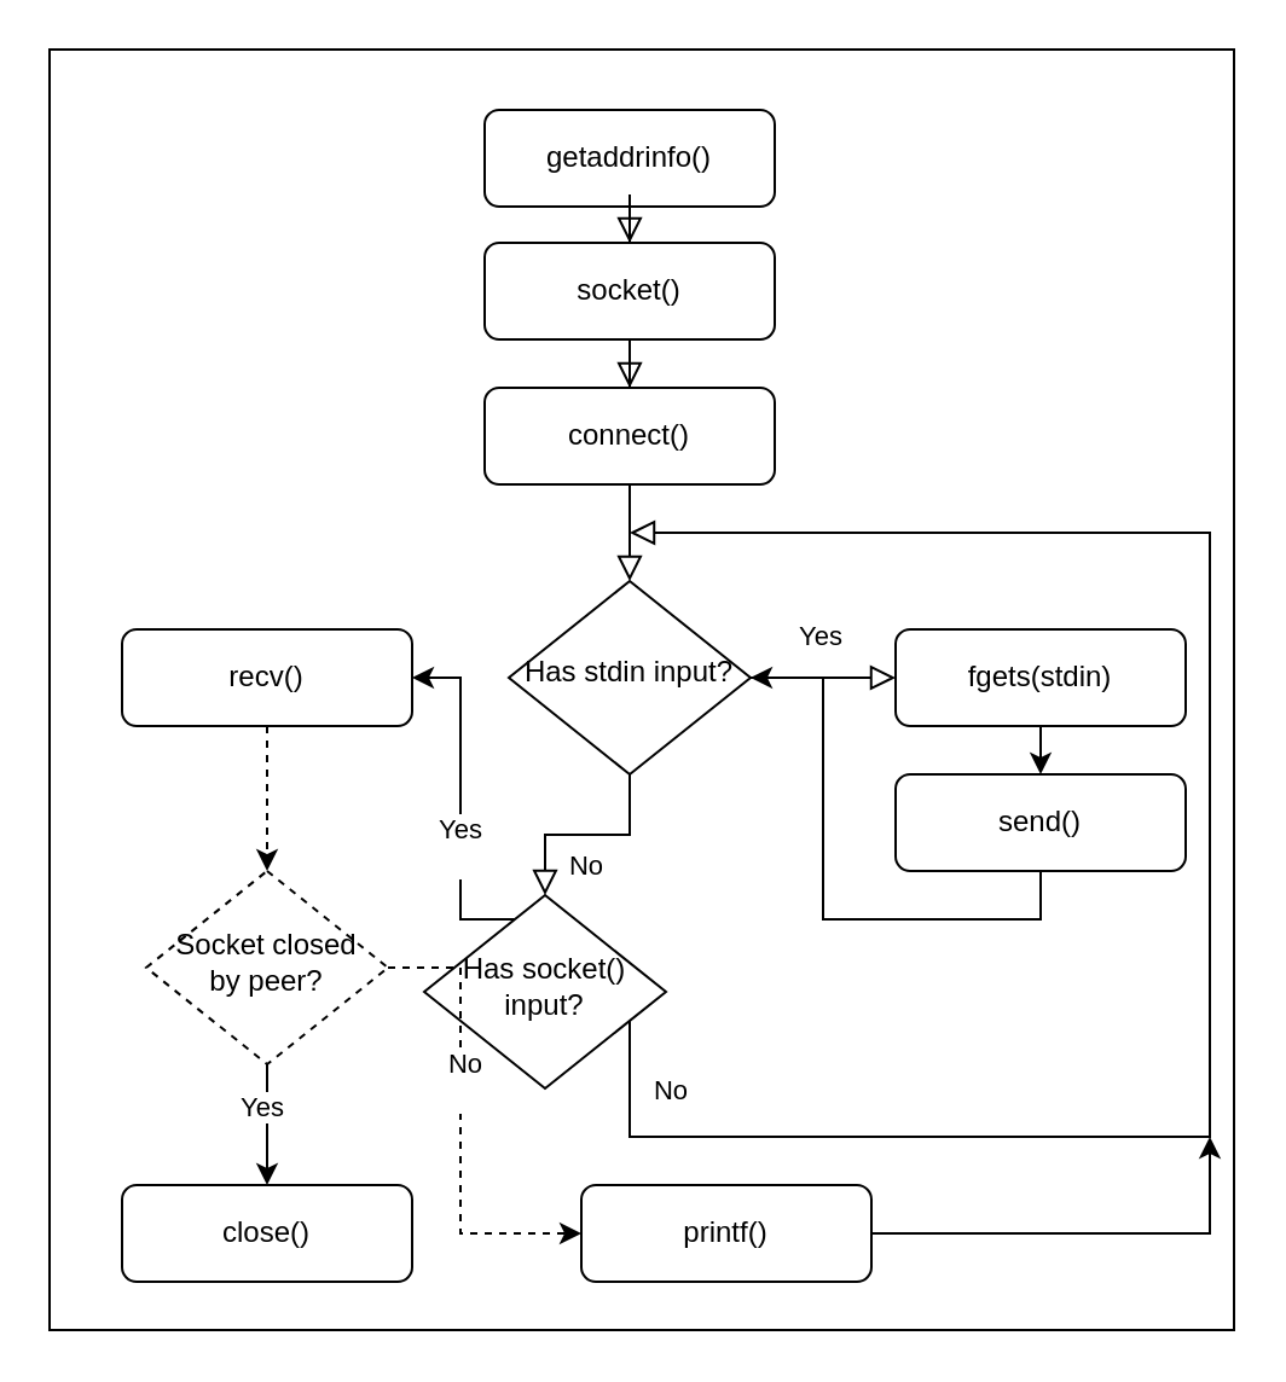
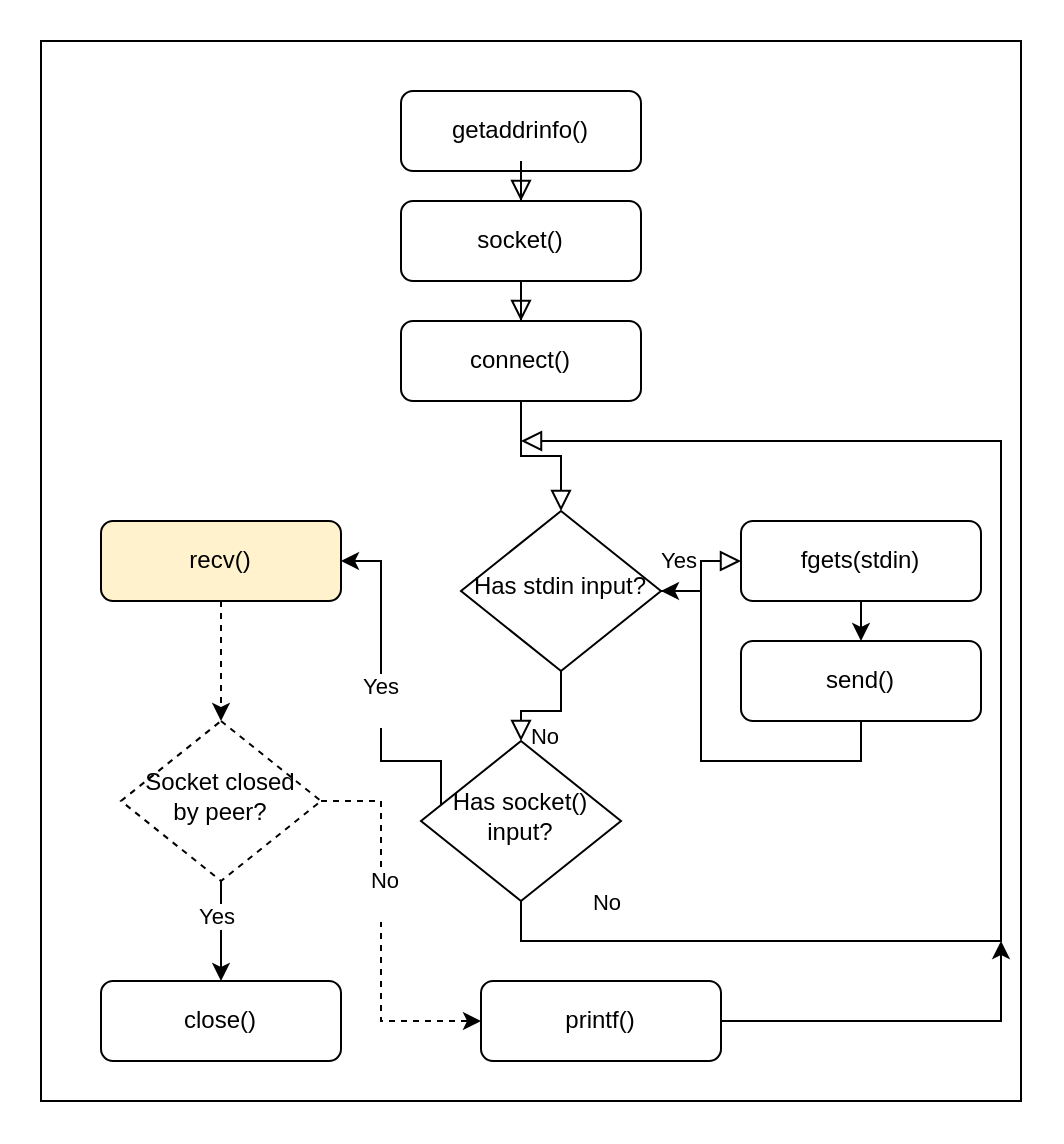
- <mxCell id="26" value="recv()" style="rounded=1;whiteSpace=wrap;html=1;fontSize=12;glass=0;strokeWidth=1;shadow=0;" vertex="1" parent="2"><mxGeometry y="230" width="120" height="40" as="geometry" /></mxCell>
+ <mxCell id="26" value="recv()" style="rounded=1;whiteSpace=wrap;html=1;fontSize=12;glass=0;strokeWidth=1;shadow=0;fillColor=#fff2cc;" vertex="1" parent="2"><mxGeometry y="230" width="120" height="40" as="geometry" /></mxCell>
- <mxCell id="8" value="Has stdin input?" style="rhombus;whiteSpace=wrap;html=1;shadow=0;fontFamily=Helvetica;fontSize=12;align=center;strokeWidth=1;spacing=6;spacingTop=-4;" parent="2" vertex="1"><mxGeometry x="160" y="210" width="100" height="80" as="geometry" /></mxCell>
+ <mxCell id="8" value="Has stdin input?" style="rhombus;whiteSpace=wrap;html=1;shadow=0;fontFamily=Helvetica;fontSize=12;align=center;strokeWidth=1;spacing=6;spacingTop=-4;" parent="2" vertex="1"><mxGeometry x="180" y="225" width="100" height="80" as="geometry" /></mxCell>
- <mxCell id="13" value="Has socket() input?" style="rhombus;whiteSpace=wrap;html=1;shadow=0;fontFamily=Helvetica;fontSize=12;align=center;strokeWidth=1;spacing=6;spacingTop=-4;" parent="2" vertex="1"><mxGeometry x="125" y="340" width="100" height="80" as="geometry" /></mxCell>
+ <mxCell id="13" value="Has socket() input?" style="rhombus;whiteSpace=wrap;html=1;shadow=0;fontFamily=Helvetica;fontSize=12;align=center;strokeWidth=1;spacing=6;spacingTop=-4;" parent="2" vertex="1"><mxGeometry x="160" y="340" width="100" height="80" as="geometry" /></mxCell>
